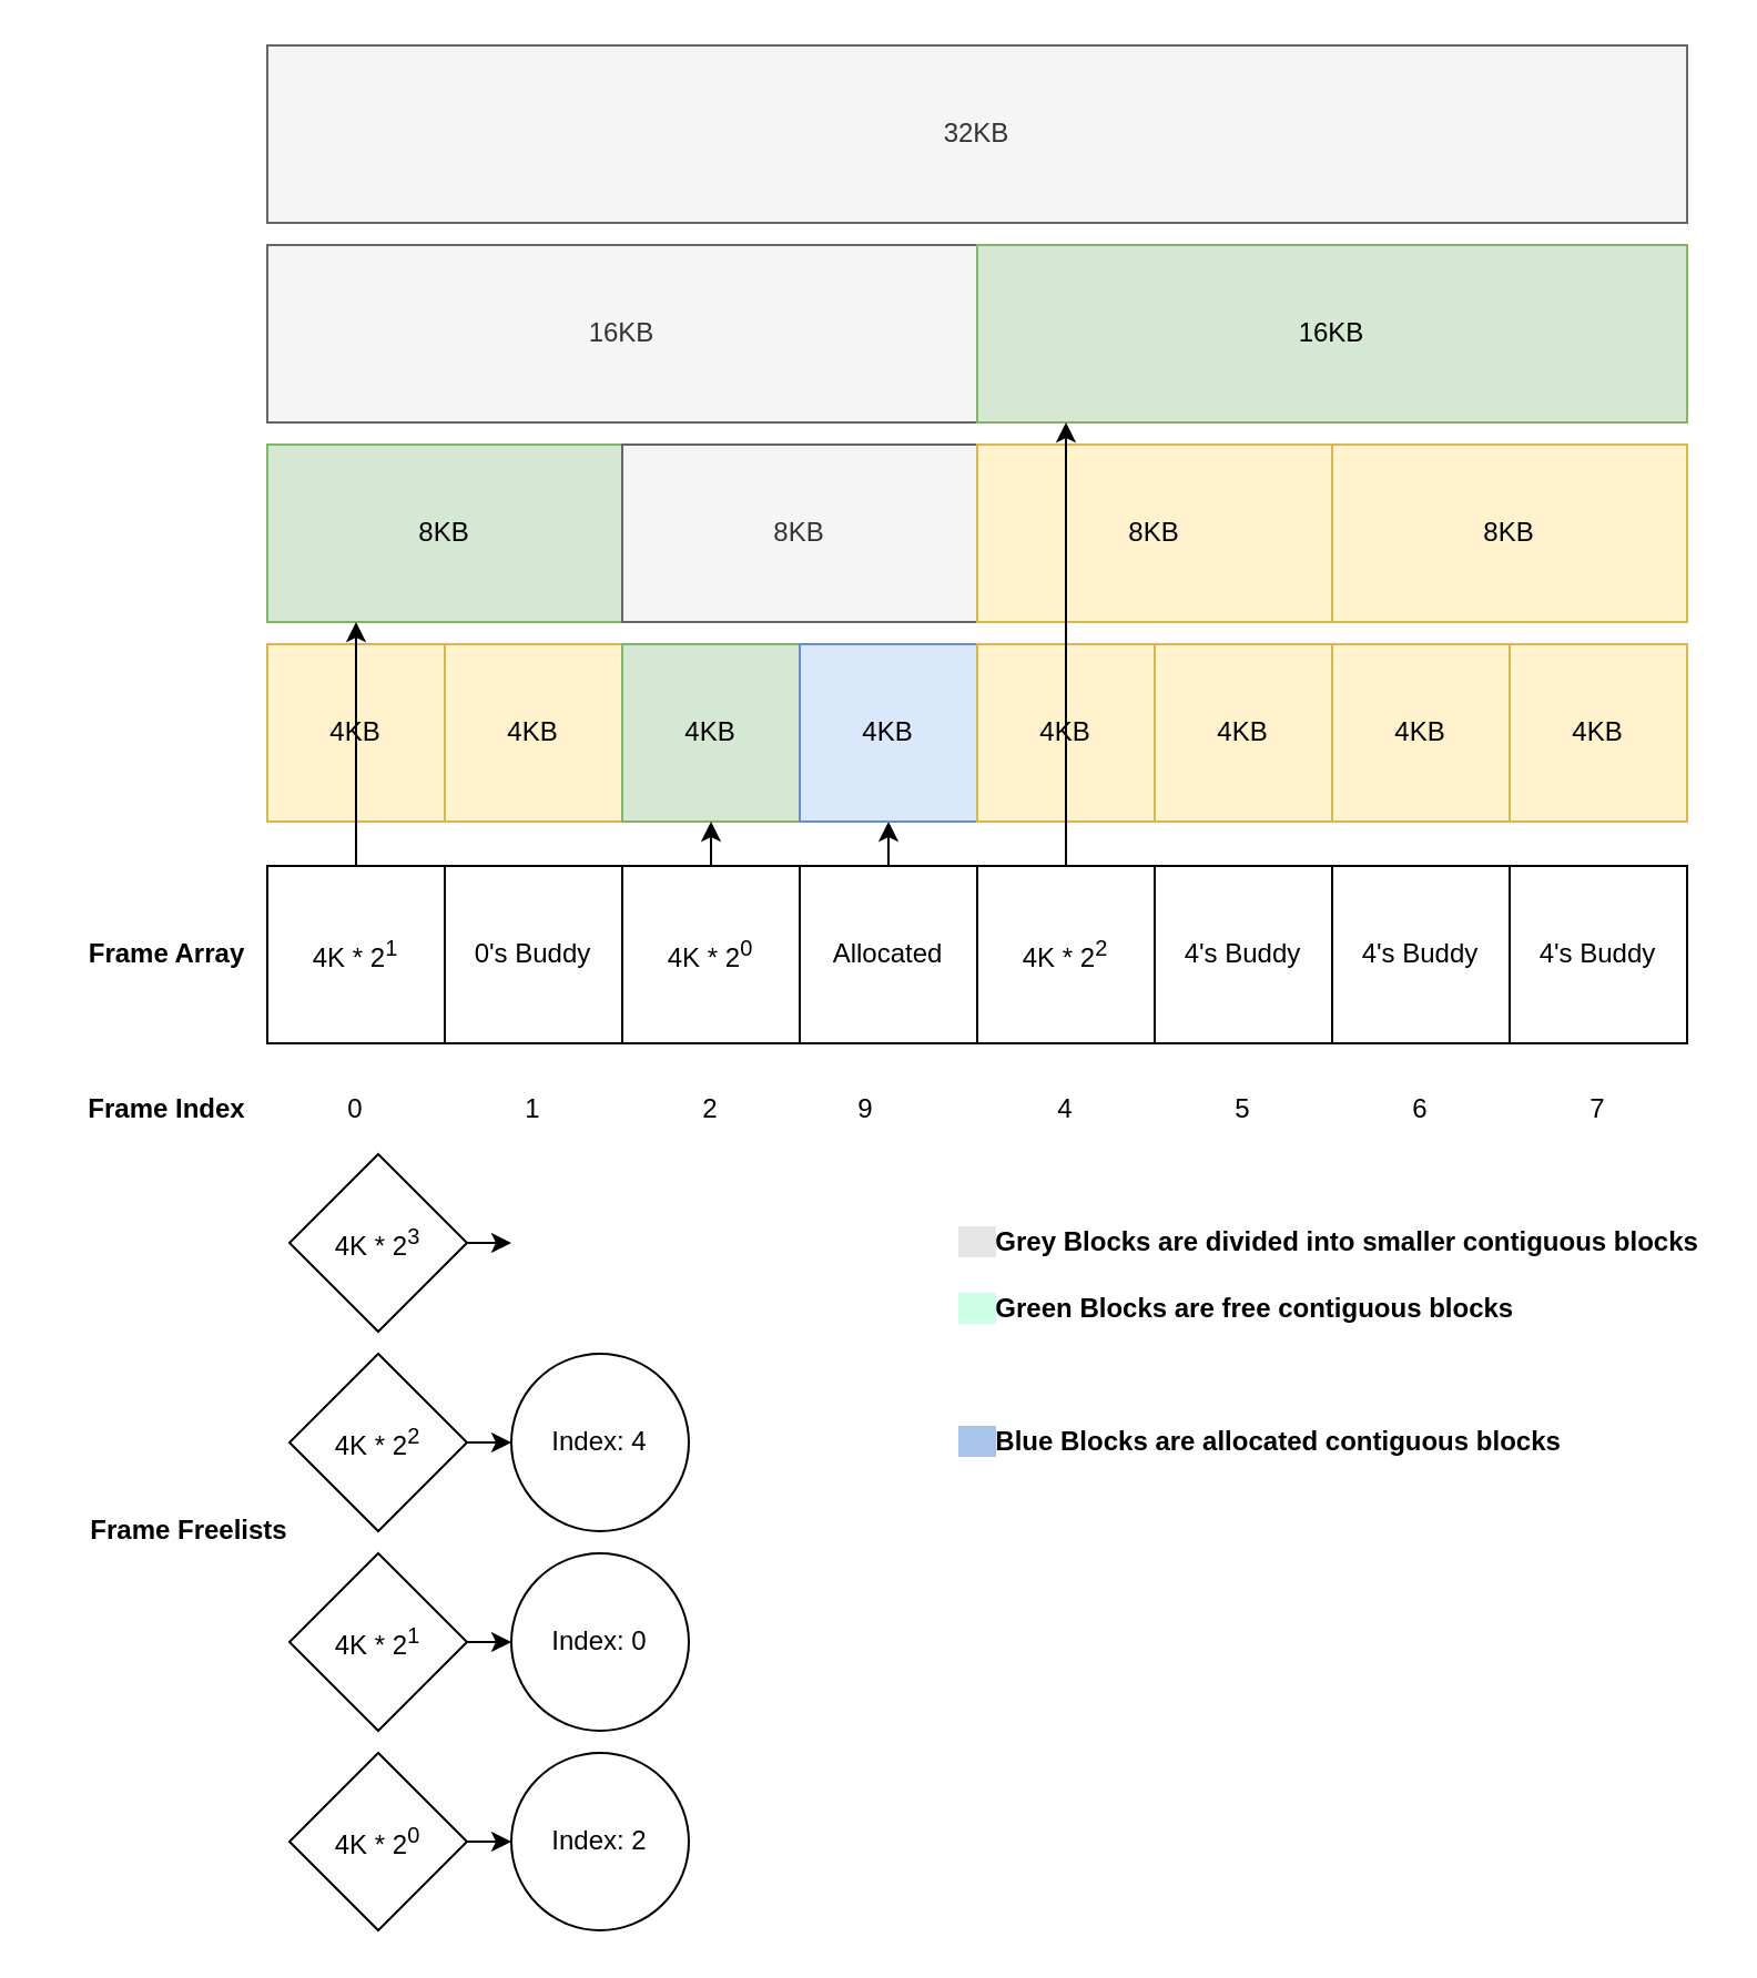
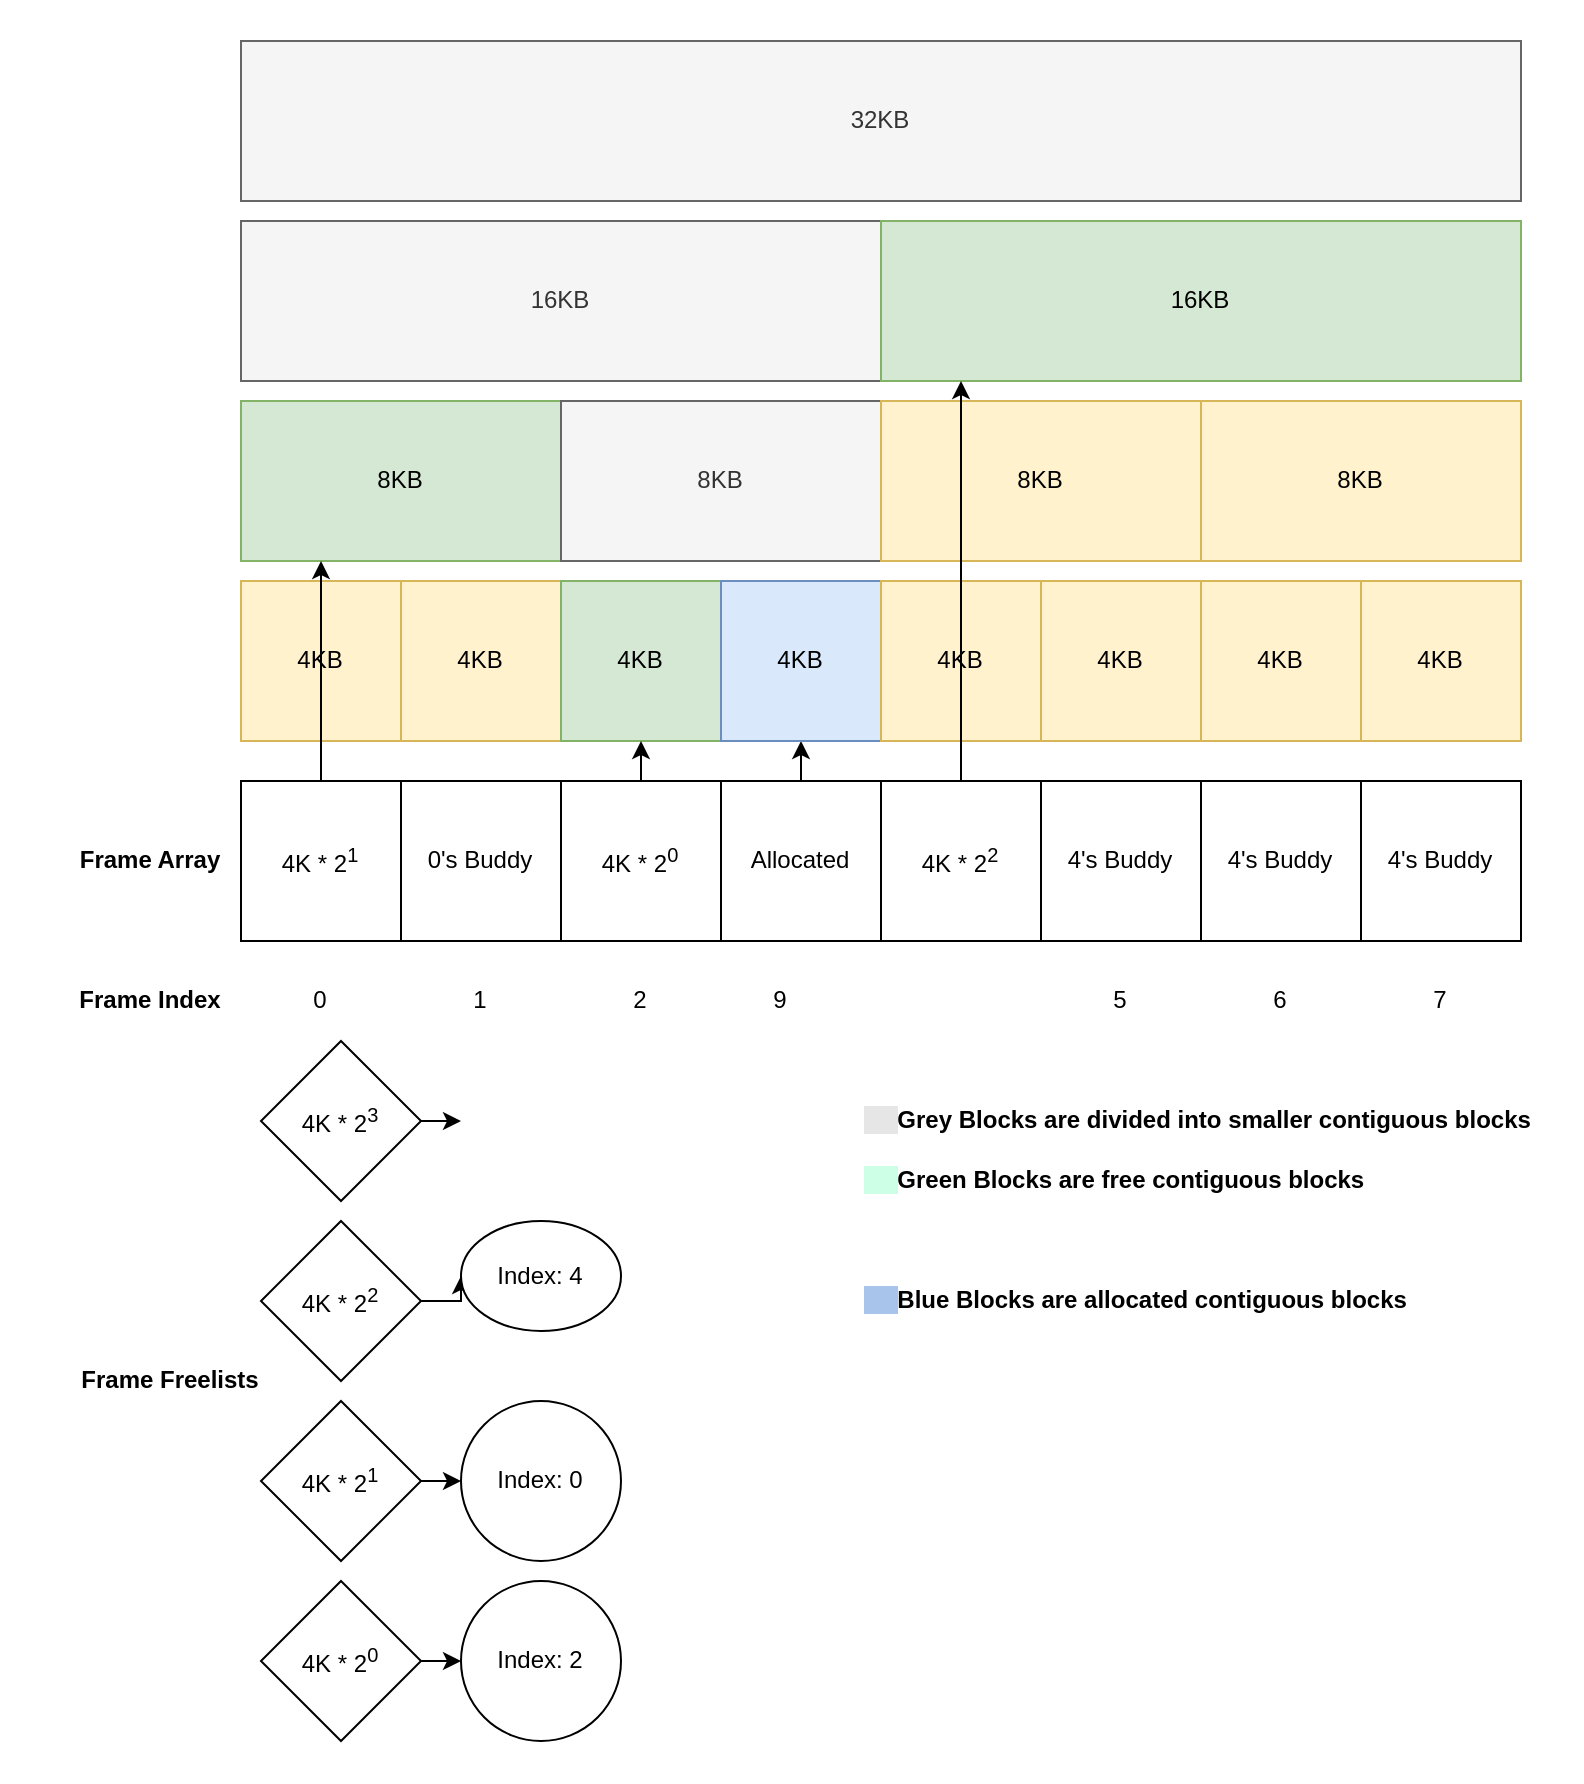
- <mxCell id="30" value="4" style="text;html=1;strokeColor=none;fillColor=none;align=center;verticalAlign=middle;whiteSpace=wrap;rounded=0;" parent="1" vertex="1"><mxGeometry x="460" y="490" width="40" height="20" as="geometry" /></mxCell>
- <mxCell id="42" value="Index: 4" style="ellipse;whiteSpace=wrap;html=1;aspect=fixed;" parent="1" vertex="1"><mxGeometry x="230" y="610" width="80" height="80" as="geometry" /></mxCell>
+ <mxCell id="42" value="Index: 4" style="ellipse;whiteSpace=wrap;html=1;aspect=fixed;" parent="1" vertex="1"><mxGeometry x="230" y="610" width="80" height="55" as="geometry" /></mxCell>
